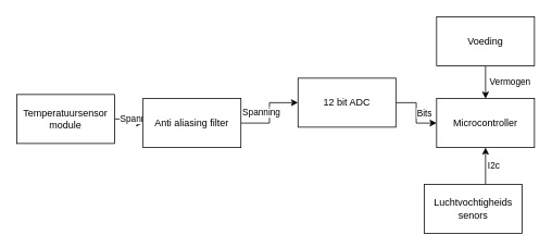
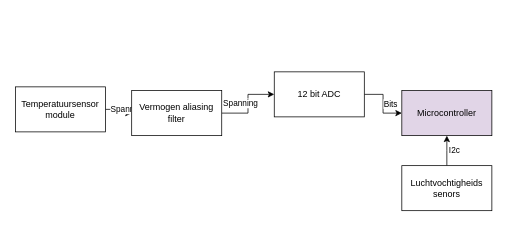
- <mxCell id="10" value="Voeding" style="rounded=0;whiteSpace=wrap;html=1;" vertex="1" parent="1"><mxGeometry x="535" y="20" width="120" height="60" as="geometry" /></mxCell>
- <mxCell id="9" value="Vermogen" style="edgeStyle=orthogonalEdgeStyle;rounded=0;orthogonalLoop=1;jettySize=auto;html=1;" edge="1" parent="1" source="10" target="8"><mxGeometry y="30" relative="1" as="geometry"><mxPoint as="offset" /></mxGeometry></mxCell>
- <mxCell id="5" value="Anti aliasing filter" style="whiteSpace=wrap;html=1;rounded=0;" vertex="1" parent="1"><mxGeometry x="175" y="120" width="120" height="60" as="geometry" /></mxCell>
+ <mxCell id="5" value="Vermogen aliasing filter" style="whiteSpace=wrap;html=1;rounded=0;" vertex="1" parent="1"><mxGeometry x="175" y="120" width="120" height="60" as="geometry" /></mxCell>
- <mxCell id="8" value="Microcontroller" style="whiteSpace=wrap;html=1;rounded=0;" vertex="1" parent="1"><mxGeometry x="535" y="120" width="120" height="60" as="geometry" /></mxCell>
+ <mxCell id="8" value="Microcontroller" style="whiteSpace=wrap;html=1;rounded=0;fillColor=#e1d5e7;" vertex="1" parent="1"><mxGeometry x="535" y="120" width="120" height="60" as="geometry" /></mxCell>
- <mxCell id="12" value="Luchtvochtigheids senors" style="rounded=0;whiteSpace=wrap;html=1;" vertex="1" parent="1"><mxGeometry x="520" y="225" width="120" height="60" as="geometry" /></mxCell>
+ <mxCell id="12" value="Luchtvochtigheids senors" style="rounded=0;whiteSpace=wrap;html=1;" vertex="1" parent="1"><mxGeometry x="535" y="220" width="120" height="60" as="geometry" /></mxCell>
